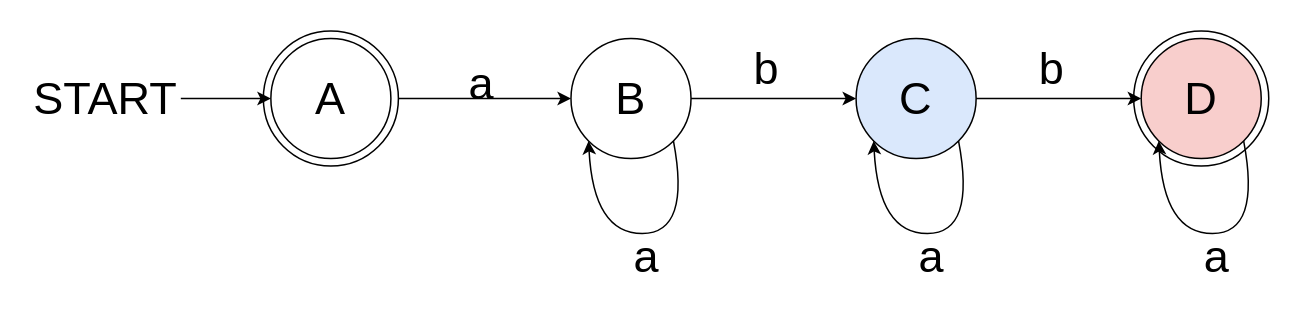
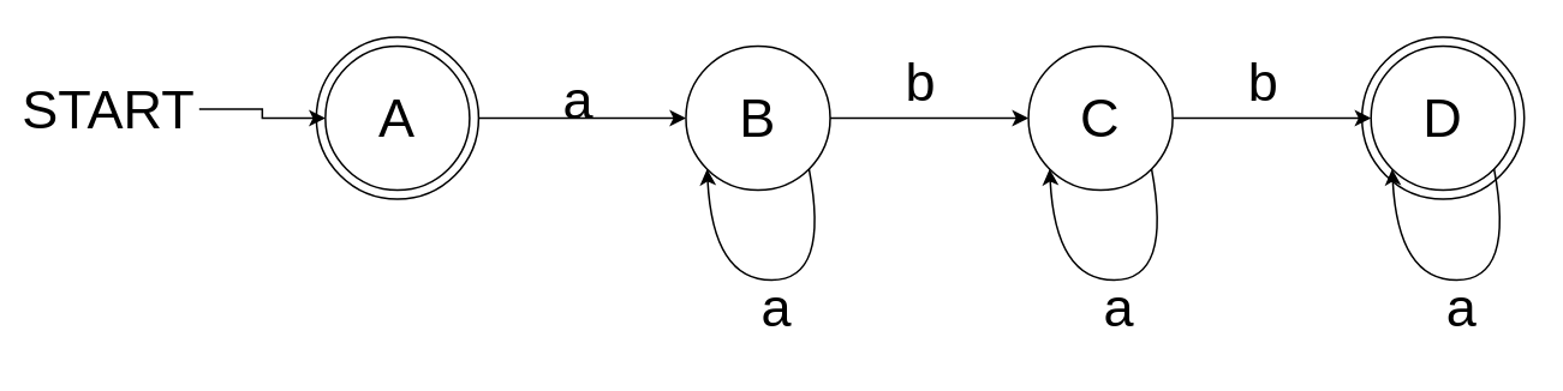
- <mxCell id="7" value="START" style="text;html=1;strokeColor=none;fillColor=none;align=center;verticalAlign=middle;whiteSpace=wrap;rounded=0;fontSize=30;" vertex="1" parent="1"><mxGeometry x="20" y="50" width="100" height="30" as="geometry" /></mxCell>
+ <mxCell id="7" value="START" style="text;html=1;strokeColor=none;fillColor=none;align=center;verticalAlign=middle;whiteSpace=wrap;rounded=0;fontSize=30;" vertex="1" parent="1"><mxGeometry x="10" y="45" width="100" height="30" as="geometry" /></mxCell>
- <mxCell id="13" value="C" style="ellipse;whiteSpace=wrap;html=1;fontSize=30;fillColor=#dae8fc;" vertex="1" parent="1"><mxGeometry x="570" y="25" width="80" height="80" as="geometry" /></mxCell>
+ <mxCell id="13" value="C" style="ellipse;whiteSpace=wrap;html=1;fontSize=30;" vertex="1" parent="1"><mxGeometry x="570" y="25" width="80" height="80" as="geometry" /></mxCell>
- <mxCell id="18" value="D" style="ellipse;whiteSpace=wrap;html=1;fontSize=30;fillColor=#f8cecc;" vertex="1" parent="1"><mxGeometry x="760" y="25" width="80" height="80" as="geometry" /></mxCell>
+ <mxCell id="18" value="D" style="ellipse;whiteSpace=wrap;html=1;fontSize=30;" vertex="1" parent="1"><mxGeometry x="760" y="25" width="80" height="80" as="geometry" /></mxCell>
